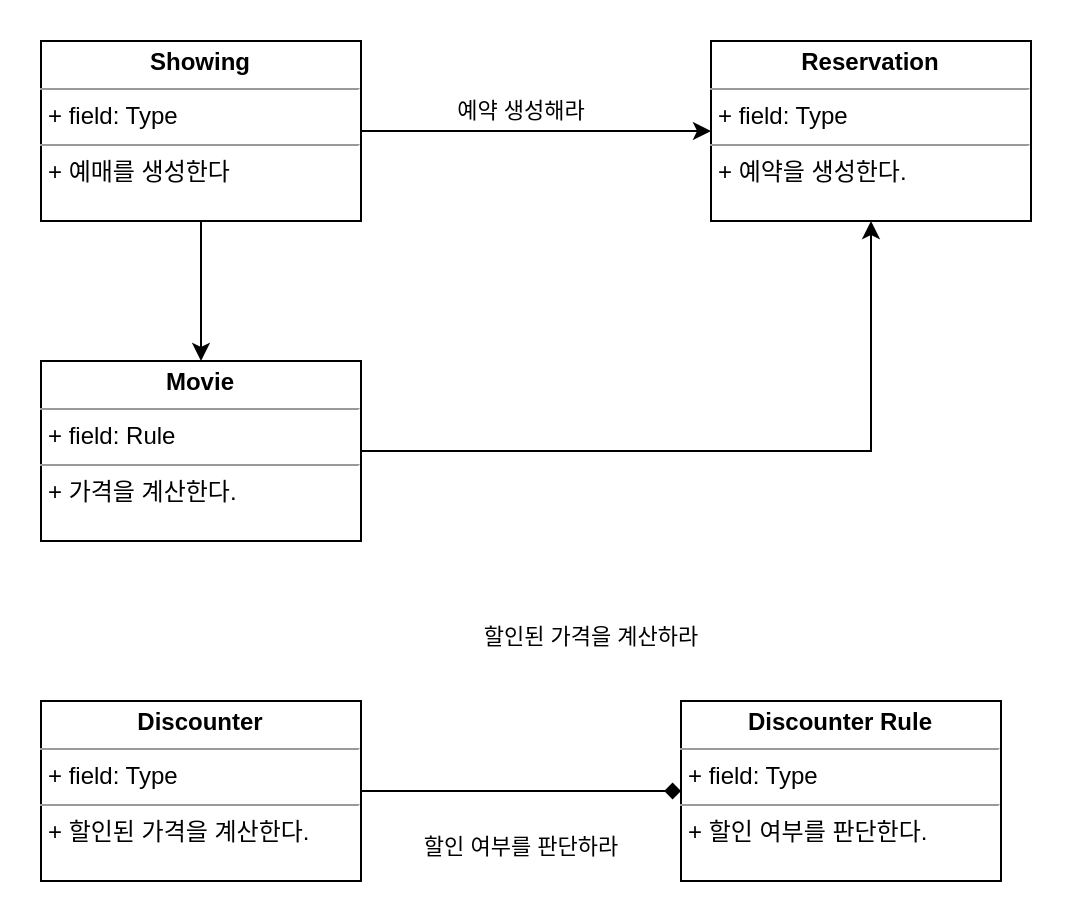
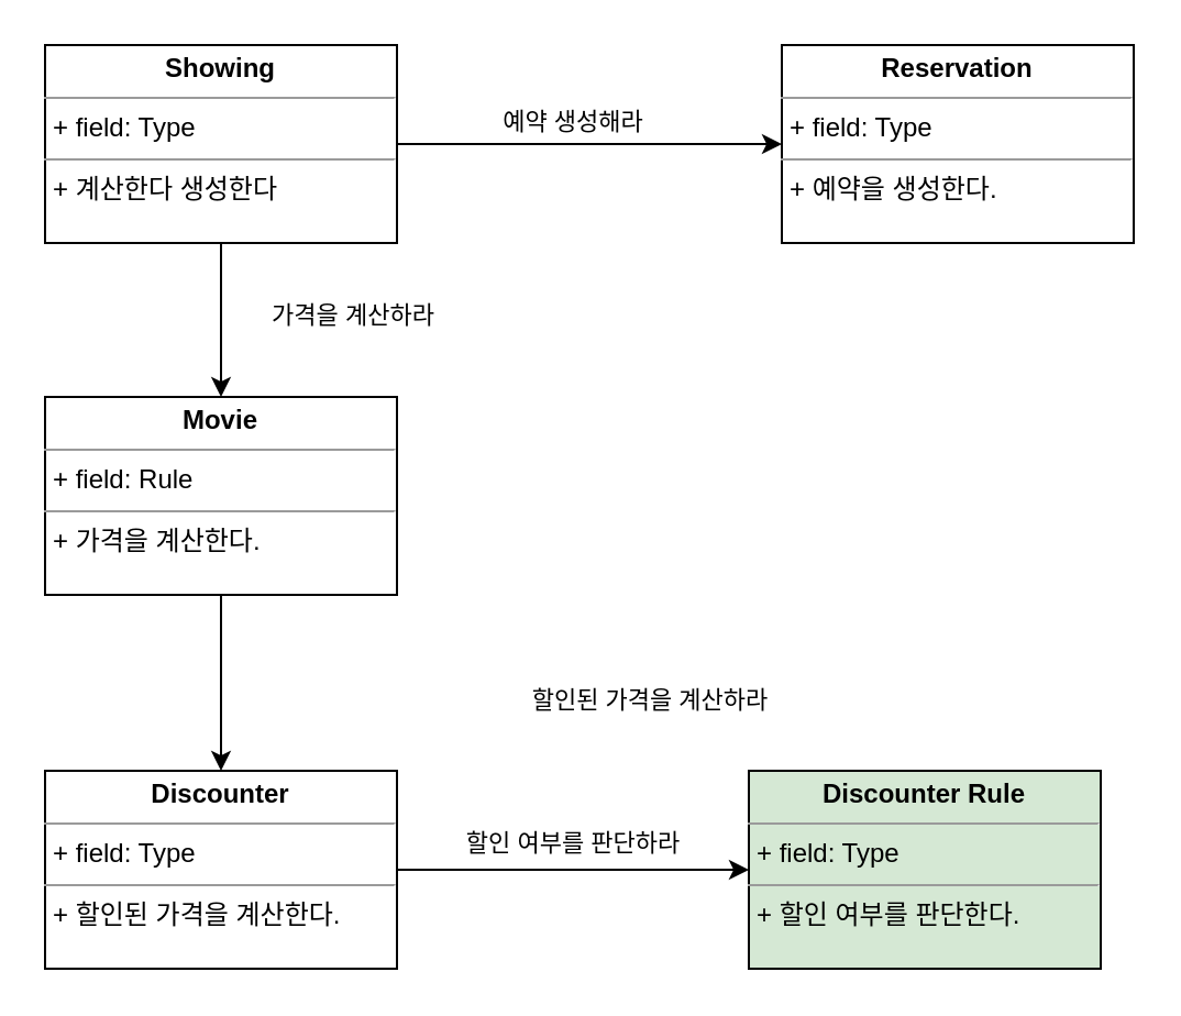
- <mxCell id="4" value="&lt;p style=&quot;margin:0px;margin-top:4px;text-align:center;&quot;&gt;&lt;b&gt;Showing&lt;/b&gt;&lt;/p&gt;&lt;hr size=&quot;1&quot;&gt;&lt;p style=&quot;margin:0px;margin-left:4px;&quot;&gt;+ field: Type&lt;/p&gt;&lt;hr size=&quot;1&quot;&gt;&lt;p style=&quot;margin:0px;margin-left:4px;&quot;&gt;+ 예매를 생성한다&lt;/p&gt;" style="verticalAlign=top;align=left;overflow=fill;fontSize=12;fontFamily=Helvetica;html=1;whiteSpace=wrap;" vertex="1" parent="1"><mxGeometry x="20" y="20" width="160" height="90" as="geometry" /></mxCell>
+ <mxCell id="4" value="&lt;p style=&quot;margin:0px;margin-top:4px;text-align:center;&quot;&gt;&lt;b&gt;Showing&lt;/b&gt;&lt;/p&gt;&lt;hr size=&quot;1&quot;&gt;&lt;p style=&quot;margin:0px;margin-left:4px;&quot;&gt;+ field: Type&lt;/p&gt;&lt;hr size=&quot;1&quot;&gt;&lt;p style=&quot;margin:0px;margin-left:4px;&quot;&gt;+ 계산한다 생성한다&lt;/p&gt;" style="verticalAlign=top;align=left;overflow=fill;fontSize=12;fontFamily=Helvetica;html=1;whiteSpace=wrap;" vertex="1" parent="1"><mxGeometry x="20" y="20" width="160" height="90" as="geometry" /></mxCell>
+ <mxCell id="12" value="가격을 계산하라" style="text;html=1;align=center;verticalAlign=middle;resizable=0;points=[];autosize=1;strokeColor=none;fillColor=none;fontSize=11;fontFamily=Helvetica;fontColor=default;" vertex="1" parent="1"><mxGeometry x="110" y="128" width="100" height="30" as="geometry" /></mxCell>
- <mxCell id="6" style="edgeStyle=orthogonalEdgeStyle;rounded=0;orthogonalLoop=1;jettySize=auto;html=1;" edge="1" parent="1" source="7" target="5"><mxGeometry relative="1" as="geometry" /></mxCell>
+ <mxCell id="6" style="edgeStyle=orthogonalEdgeStyle;rounded=0;orthogonalLoop=1;jettySize=auto;html=1;" edge="1" parent="1" source="7" target="9"><mxGeometry relative="1" as="geometry" /></mxCell>
- <mxCell id="8" style="edgeStyle=orthogonalEdgeStyle;rounded=0;orthogonalLoop=1;jettySize=auto;html=1;endArrow=diamond;" edge="1" parent="1" source="9" target="10"><mxGeometry relative="1" as="geometry" /></mxCell>
+ <mxCell id="8" style="edgeStyle=orthogonalEdgeStyle;rounded=0;orthogonalLoop=1;jettySize=auto;html=1;" edge="1" parent="1" source="9" target="10"><mxGeometry relative="1" as="geometry" /></mxCell>
- <mxCell id="10" value="&lt;p style=&quot;margin:0px;margin-top:4px;text-align:center;&quot;&gt;&lt;b&gt;Discounter Rule&lt;/b&gt;&lt;/p&gt;&lt;hr size=&quot;1&quot;&gt;&lt;p style=&quot;margin:0px;margin-left:4px;&quot;&gt;+ field: Type&lt;/p&gt;&lt;hr size=&quot;1&quot;&gt;&lt;p style=&quot;margin:0px;margin-left:4px;&quot;&gt;+ 할인 여부를 판단한다.&lt;/p&gt;" style="verticalAlign=top;align=left;overflow=fill;fontSize=12;fontFamily=Helvetica;html=1;whiteSpace=wrap;" vertex="1" parent="1"><mxGeometry x="340" y="350" width="160" height="90" as="geometry" /></mxCell>
+ <mxCell id="10" value="&lt;p style=&quot;margin:0px;margin-top:4px;text-align:center;&quot;&gt;&lt;b&gt;Discounter Rule&lt;/b&gt;&lt;/p&gt;&lt;hr size=&quot;1&quot;&gt;&lt;p style=&quot;margin:0px;margin-left:4px;&quot;&gt;+ field: Type&lt;/p&gt;&lt;hr size=&quot;1&quot;&gt;&lt;p style=&quot;margin:0px;margin-left:4px;&quot;&gt;+ 할인 여부를 판단한다.&lt;/p&gt;" style="verticalAlign=top;align=left;overflow=fill;fontSize=12;fontFamily=Helvetica;html=1;whiteSpace=wrap;fillColor=#d5e8d4;" vertex="1" parent="1"><mxGeometry x="340" y="350" width="160" height="90" as="geometry" /></mxCell>
- <mxCell id="14" value="할인 여부를 판단하라" style="text;html=1;align=center;verticalAlign=middle;resizable=0;points=[];autosize=1;strokeColor=none;fillColor=none;fontSize=11;fontFamily=Helvetica;fontColor=default;" vertex="1" parent="1"><mxGeometry x="195" y="408" width="130" height="30" as="geometry" /></mxCell>
+ <mxCell id="14" value="할인 여부를 판단하라" style="text;html=1;align=center;verticalAlign=middle;resizable=0;points=[];autosize=1;strokeColor=none;fillColor=none;fontSize=11;fontFamily=Helvetica;fontColor=default;" vertex="1" parent="1"><mxGeometry x="195" y="368" width="130" height="30" as="geometry" /></mxCell>
